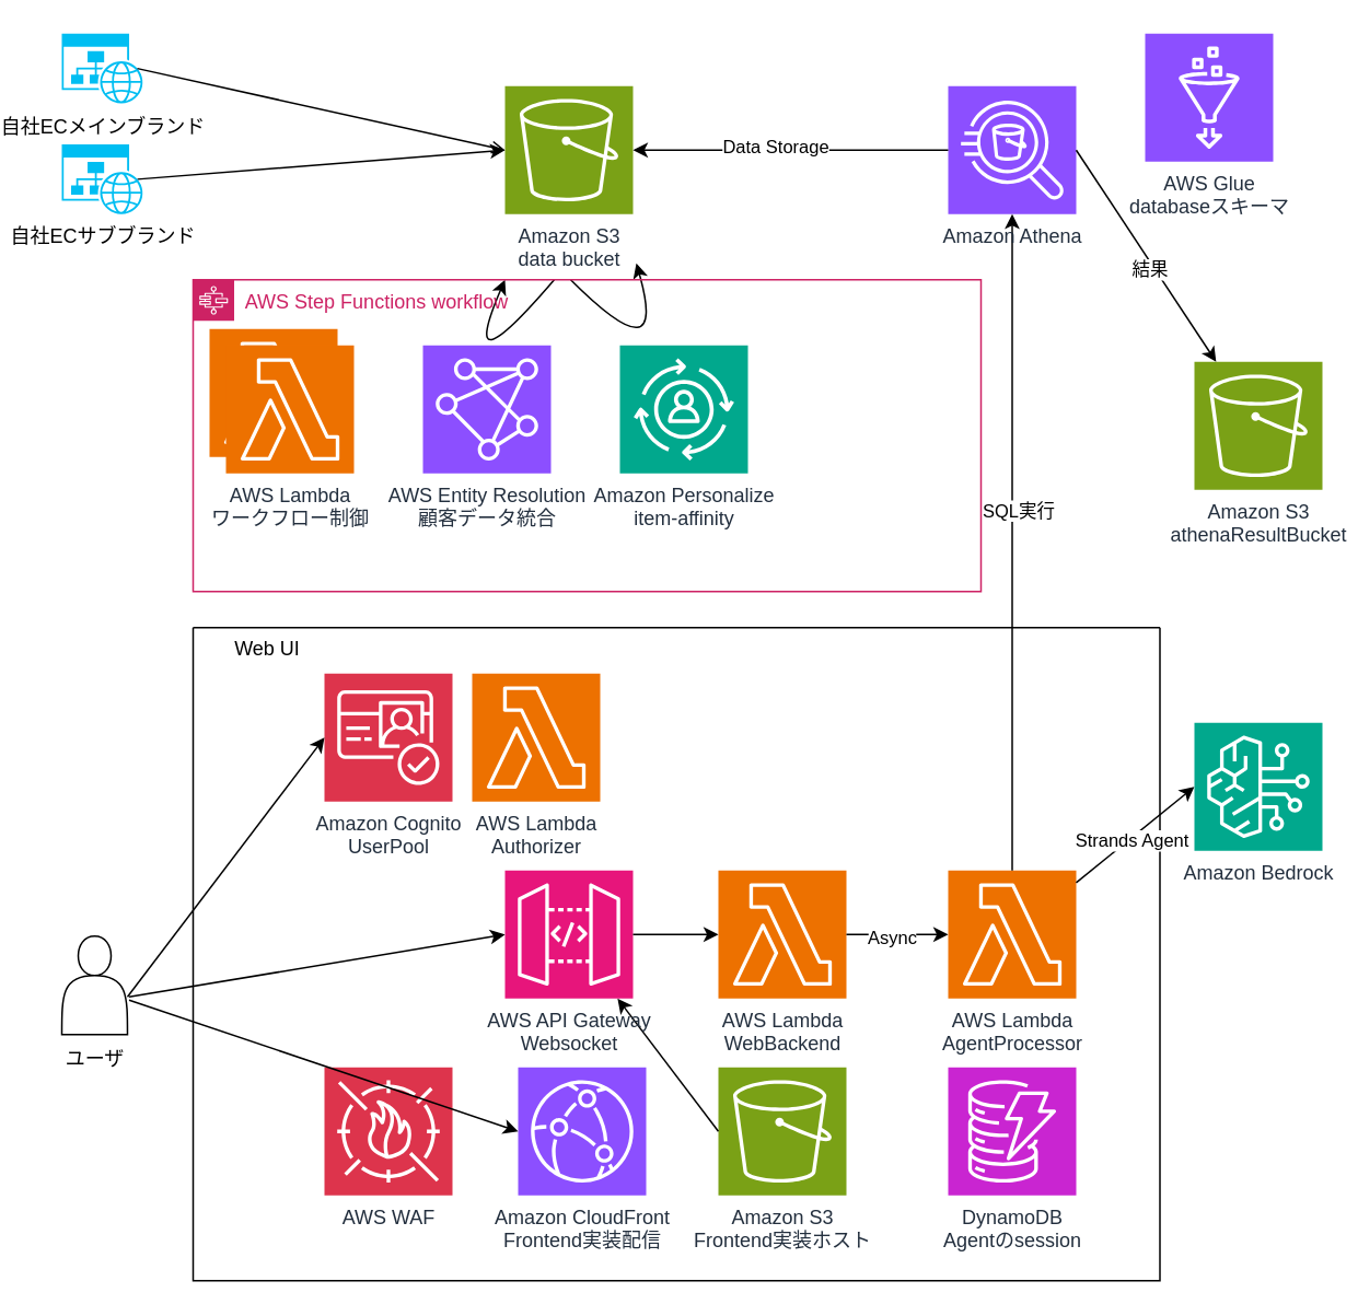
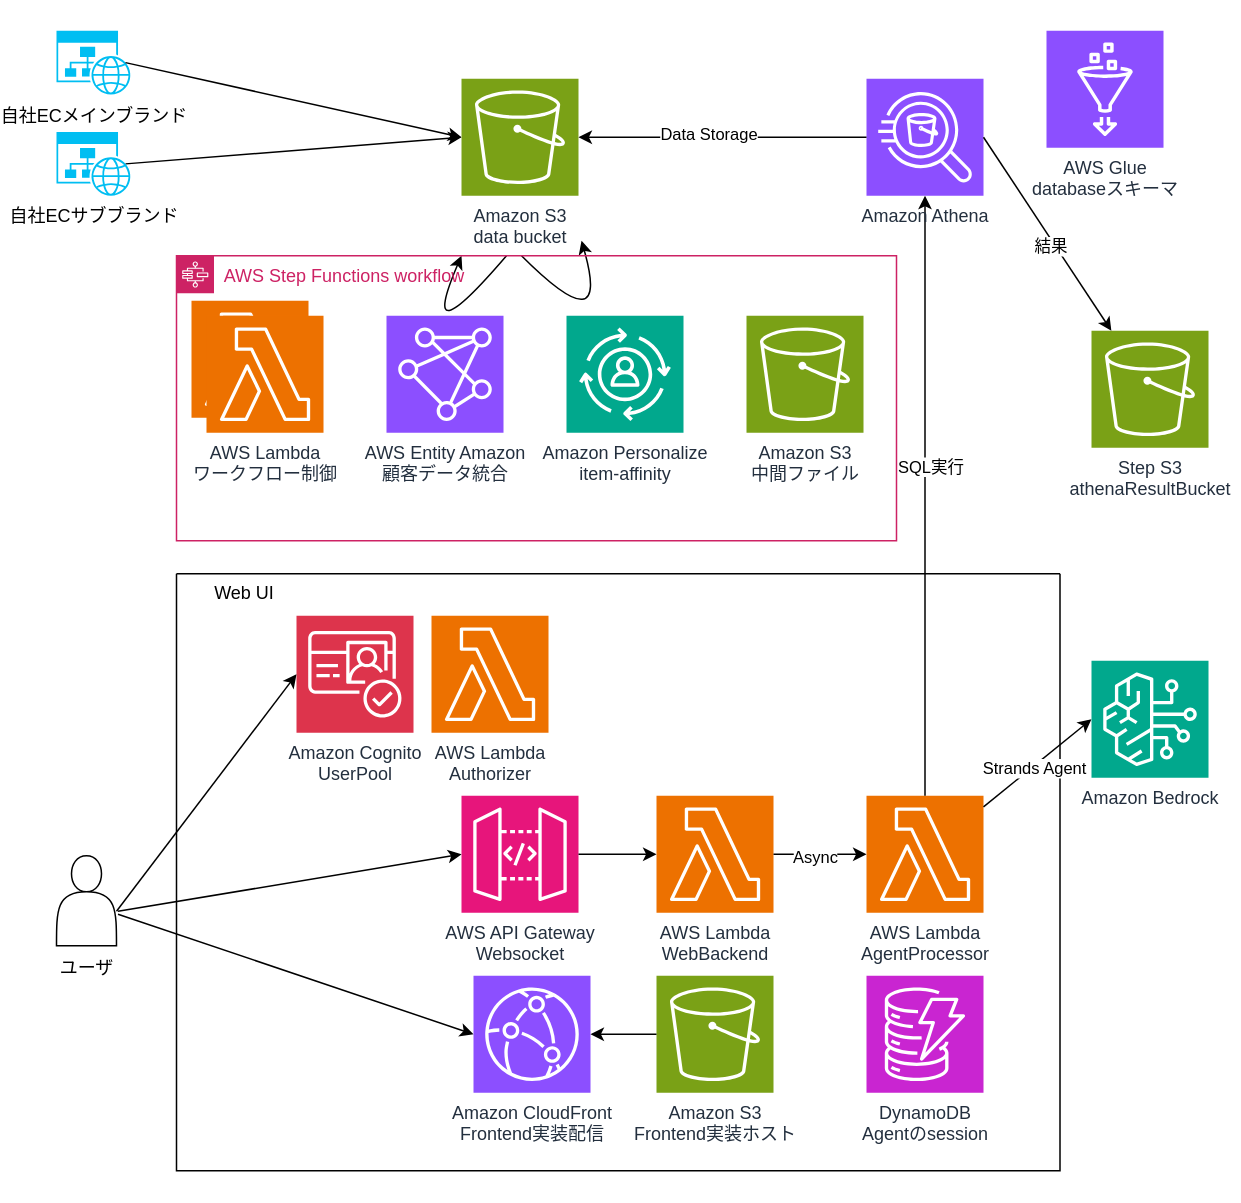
- <mxCell id="4" value="" style="endArrow=open;html=1;rounded=0;exitX=0.92;exitY=0.5;exitDx=0;exitDy=0;exitPerimeter=0;entryX=0;entryY=0.5;entryDx=0;entryDy=0;entryPerimeter=0;" parent="1" source="2" target="26" edge="1"><mxGeometry width="50" height="50" relative="1" as="geometry"><mxPoint x="133" y="98.753" as="sourcePoint" /><mxPoint x="380" y="91" as="targetPoint" /></mxGeometry></mxCell>
+ <mxCell id="4" value="" style="endArrow=classic;html=1;rounded=0;exitX=0.92;exitY=0.5;exitDx=0;exitDy=0;exitPerimeter=0;entryX=0;entryY=0.5;entryDx=0;entryDy=0;entryPerimeter=0;" parent="1" source="2" target="26" edge="1"><mxGeometry width="50" height="50" relative="1" as="geometry"><mxPoint x="133" y="98.753" as="sourcePoint" /><mxPoint x="380" y="91" as="targetPoint" /></mxGeometry></mxCell>
+ <mxCell id="39" value="Amazon S3&lt;div&gt;中間ファイル&lt;/div&gt;" style="sketch=0;points=[[0,0,0],[0.25,0,0],[0.5,0,0],[0.75,0,0],[1,0,0],[0,1,0],[0.25,1,0],[0.5,1,0],[0.75,1,0],[1,1,0],[0,0.25,0],[0,0.5,0],[0,0.75,0],[1,0.25,0],[1,0.5,0],[1,0.75,0]];outlineConnect=0;fontColor=#232F3E;fillColor=#7AA116;strokeColor=#ffffff;dashed=0;verticalLabelPosition=bottom;verticalAlign=top;align=center;html=1;fontSize=12;fontStyle=0;aspect=fixed;shape=mxgraph.aws4.resourceIcon;resIcon=mxgraph.aws4.s3;" vertex="1" parent="35"><mxGeometry x="380" y="40" width="78" height="78" as="geometry" /></mxCell>
- <mxCell id="38" value="AWS Entity Resolution&lt;div&gt;顧客データ統合&lt;/div&gt;" style="sketch=0;points=[[0,0,0],[0.25,0,0],[0.5,0,0],[0.75,0,0],[1,0,0],[0,1,0],[0.25,1,0],[0.5,1,0],[0.75,1,0],[1,1,0],[0,0.25,0],[0,0.5,0],[0,0.75,0],[1,0.25,0],[1,0.5,0],[1,0.75,0]];outlineConnect=0;fontColor=#232F3E;fillColor=#8C4FFF;strokeColor=#ffffff;dashed=0;verticalLabelPosition=bottom;verticalAlign=top;align=center;html=1;fontSize=12;fontStyle=0;aspect=fixed;shape=mxgraph.aws4.resourceIcon;resIcon=mxgraph.aws4.entity_resolution;" parent="35" vertex="1"><mxGeometry x="140" y="40" width="78" height="78" as="geometry" /></mxCell>
+ <mxCell id="38" value="AWS Entity Amazon&lt;div&gt;顧客データ統合&lt;/div&gt;" style="sketch=0;points=[[0,0,0],[0.25,0,0],[0.5,0,0],[0.75,0,0],[1,0,0],[0,1,0],[0.25,1,0],[0.5,1,0],[0.75,1,0],[1,1,0],[0,0.25,0],[0,0.5,0],[0,0.75,0],[1,0.25,0],[1,0.5,0],[1,0.75,0]];outlineConnect=0;fontColor=#232F3E;fillColor=#8C4FFF;strokeColor=#ffffff;dashed=0;verticalLabelPosition=bottom;verticalAlign=top;align=center;html=1;fontSize=12;fontStyle=0;aspect=fixed;shape=mxgraph.aws4.resourceIcon;resIcon=mxgraph.aws4.entity_resolution;" parent="35" vertex="1"><mxGeometry x="140" y="40" width="78" height="78" as="geometry" /></mxCell>
- <mxCell id="43" value="Amazon S3&lt;div&gt;athenaResultBucket&lt;/div&gt;" style="sketch=0;points=[[0,0,0],[0.25,0,0],[0.5,0,0],[0.75,0,0],[1,0,0],[0,1,0],[0.25,1,0],[0.5,1,0],[0.75,1,0],[1,1,0],[0,0.25,0],[0,0.5,0],[0,0.75,0],[1,0.25,0],[1,0.5,0],[1,0.75,0]];outlineConnect=0;fontColor=#232F3E;fillColor=#7AA116;strokeColor=#ffffff;dashed=0;verticalLabelPosition=bottom;verticalAlign=top;align=center;html=1;fontSize=12;fontStyle=0;aspect=fixed;shape=mxgraph.aws4.resourceIcon;resIcon=mxgraph.aws4.s3;" vertex="1" parent="1"><mxGeometry x="720" y="220" width="78" height="78" as="geometry" /></mxCell>
+ <mxCell id="43" value="Step S3&lt;div&gt;athenaResultBucket&lt;/div&gt;" style="sketch=0;points=[[0,0,0],[0.25,0,0],[0.5,0,0],[0.75,0,0],[1,0,0],[0,1,0],[0.25,1,0],[0.5,1,0],[0.75,1,0],[1,1,0],[0,0.25,0],[0,0.5,0],[0,0.75,0],[1,0.25,0],[1,0.5,0],[1,0.75,0]];outlineConnect=0;fontColor=#232F3E;fillColor=#7AA116;strokeColor=#ffffff;dashed=0;verticalLabelPosition=bottom;verticalAlign=top;align=center;html=1;fontSize=12;fontStyle=0;aspect=fixed;shape=mxgraph.aws4.resourceIcon;resIcon=mxgraph.aws4.s3;" vertex="1" parent="1"><mxGeometry x="720" y="220" width="78" height="78" as="geometry" /></mxCell>
- <mxCell id="13" value="" style="endArrow=classic;html=1;rounded=0;exitX=0;exitY=0.5;exitDx=0;exitDy=0;exitPerimeter=0;" parent="7" source="11" target="14" edge="1"><mxGeometry width="50" height="50" relative="1" as="geometry"><mxPoint x="208" y="197" as="sourcePoint" /><mxPoint x="471" y="197" as="targetPoint" /></mxGeometry></mxCell>
+ <mxCell id="13" value="" style="endArrow=classic;html=1;rounded=0;exitX=0;exitY=0.5;exitDx=0;exitDy=0;exitPerimeter=0;entryX=1;entryY=0.5;entryDx=0;entryDy=0;entryPerimeter=0;" parent="7" source="11" target="12" edge="1"><mxGeometry width="50" height="50" relative="1" as="geometry"><mxPoint x="208" y="197" as="sourcePoint" /><mxPoint x="471" y="197" as="targetPoint" /></mxGeometry></mxCell>
- <mxCell id="8" value="AWS WAF" style="sketch=0;points=[[0,0,0],[0.25,0,0],[0.5,0,0],[0.75,0,0],[1,0,0],[0,1,0],[0.25,1,0],[0.5,1,0],[0.75,1,0],[1,1,0],[0,0.25,0],[0,0.5,0],[0,0.75,0],[1,0.25,0],[1,0.5,0],[1,0.75,0]];outlineConnect=0;fontColor=#232F3E;fillColor=#DD344C;strokeColor=#ffffff;dashed=0;verticalLabelPosition=bottom;verticalAlign=top;align=center;html=1;fontSize=12;fontStyle=0;aspect=fixed;shape=mxgraph.aws4.resourceIcon;resIcon=mxgraph.aws4.waf;" vertex="1" parent="7"><mxGeometry x="80" y="268" width="78" height="78" as="geometry" /></mxCell>
